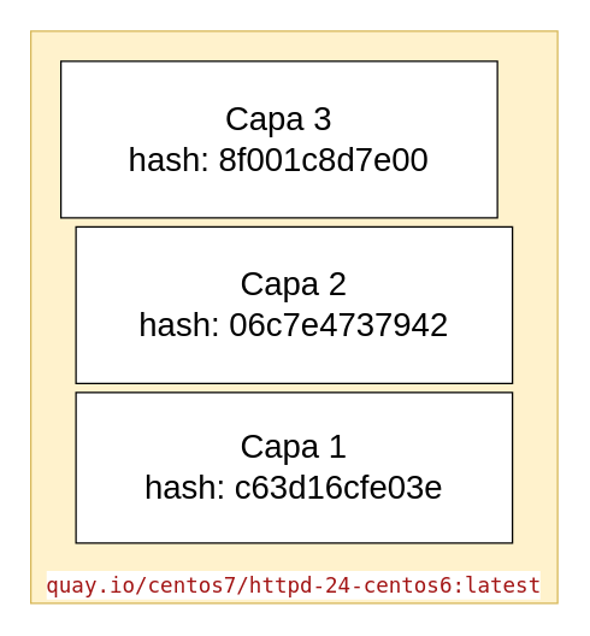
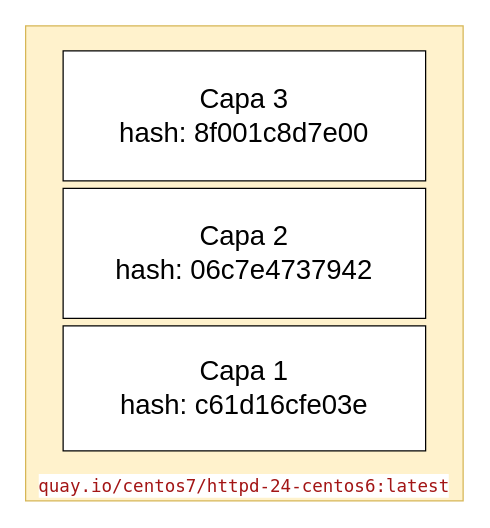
- <mxCell id="5" value="&lt;div style=&quot;font-size: 22px;&quot;&gt;Capa 3&lt;br style=&quot;font-size: 22px;&quot;&gt;&lt;/div&gt;&lt;div style=&quot;font-size: 22px;&quot;&gt;hash: 8f001c8d7e00&lt;/div&gt;" style="rounded=0;whiteSpace=wrap;html=1;align=center;fontSize=22;" parent="1" vertex="1"><mxGeometry x="40" y="40" width="290" height="104" as="geometry" /></mxCell>
+ <mxCell id="5" value="&lt;div style=&quot;font-size: 22px;&quot;&gt;Capa 3&lt;br style=&quot;font-size: 22px;&quot;&gt;&lt;/div&gt;&lt;div style=&quot;font-size: 22px;&quot;&gt;hash: 8f001c8d7e00&lt;/div&gt;" style="rounded=0;whiteSpace=wrap;html=1;align=center;fontSize=22;" parent="1" vertex="1"><mxGeometry x="50" y="40" width="290" height="104" as="geometry" /></mxCell>
- <mxCell id="3" value="&lt;div style=&quot;font-size: 22px;&quot;&gt;Capa 1&lt;/div&gt;&lt;div style=&quot;font-size: 22px;&quot;&gt;hash: c63d16cfe03e&lt;/div&gt;" style="rounded=0;whiteSpace=wrap;html=1;align=center;fontSize=22;" parent="1" vertex="1"><mxGeometry x="50" y="260" width="290" height="100" as="geometry" /></mxCell>
+ <mxCell id="3" value="&lt;div style=&quot;font-size: 22px;&quot;&gt;Capa 1&lt;/div&gt;&lt;div style=&quot;font-size: 22px;&quot;&gt;hash: c61d16cfe03e&lt;/div&gt;" style="rounded=0;whiteSpace=wrap;html=1;align=center;fontSize=22;" parent="1" vertex="1"><mxGeometry x="50" y="260" width="290" height="100" as="geometry" /></mxCell>
